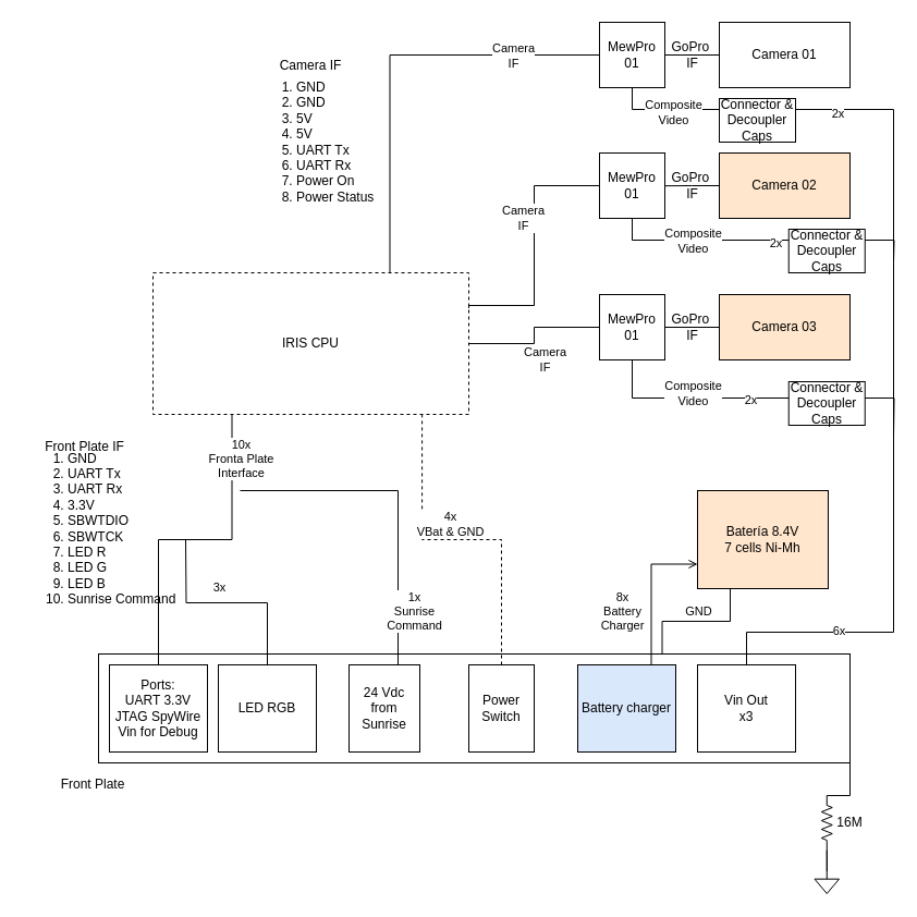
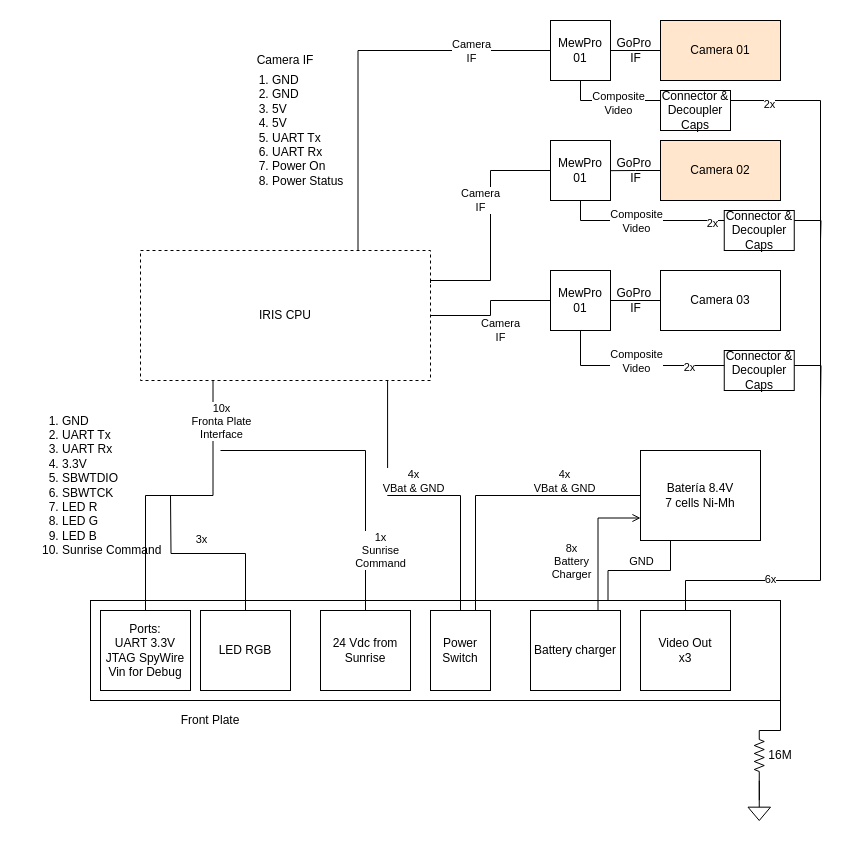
- <mxCell id="5" value="Camera 01" style="rounded=0;whiteSpace=wrap;html=1;" parent="1" vertex="1"><mxGeometry x="660" y="20" width="120" height="60" as="geometry" /></mxCell>
+ <mxCell id="5" value="Camera 01" style="rounded=0;whiteSpace=wrap;html=1;fillColor=#ffe6cc;" parent="1" vertex="1"><mxGeometry x="660" y="20" width="120" height="60" as="geometry" /></mxCell>
- <mxCell id="9" value="Camera 03" style="rounded=0;whiteSpace=wrap;html=1;fillColor=#ffe6cc;" parent="1" vertex="1"><mxGeometry x="660" y="270" width="120" height="60" as="geometry" /></mxCell>
+ <mxCell id="9" value="Camera 03" style="rounded=0;whiteSpace=wrap;html=1;" parent="1" vertex="1"><mxGeometry x="660" y="270" width="120" height="60" as="geometry" /></mxCell>
- <mxCell id="57" value="Front Plate IF" style="text;html=1;strokeColor=none;fillColor=none;align=center;verticalAlign=middle;whiteSpace=wrap;rounded=0;" parent="1" vertex="1"><mxGeometry x="40" y="400" width="75" height="20" as="geometry" /></mxCell>
+ <mxCell id="10" style="edgeStyle=orthogonalEdgeStyle;rounded=0;orthogonalLoop=1;jettySize=auto;html=1;exitX=0;exitY=0.5;exitDx=0;exitDy=0;entryX=0.75;entryY=0;entryDx=0;entryDy=0;endArrow=none;endFill=0;" parent="1" source="14" target="27" edge="1"><mxGeometry relative="1" as="geometry" /></mxCell>
+ <mxCell id="11" value="4x&lt;br&gt;VBat &amp;amp; GND" style="edgeLabel;html=1;align=center;verticalAlign=middle;resizable=0;points=[];" parent="10" vertex="1" connectable="0"><mxGeometry x="-0.32" y="2" relative="1" as="geometry"><mxPoint x="18" y="-17" as="offset" /></mxGeometry></mxCell>
- <mxCell id="14" value="Batería 8.4V&lt;br&gt;7 cells Ni-Mh" style="rounded=0;whiteSpace=wrap;html=1;fillColor=#ffe6cc;" parent="1" vertex="1"><mxGeometry x="640" y="450" width="120" height="90" as="geometry" /></mxCell>
+ <mxCell id="14" value="Batería 8.4V&lt;br&gt;7 cells Ni-Mh" style="rounded=0;whiteSpace=wrap;html=1;" parent="1" vertex="1"><mxGeometry x="640" y="450" width="120" height="90" as="geometry" /></mxCell>
- <mxCell id="24" style="edgeStyle=orthogonalEdgeStyle;rounded=0;orthogonalLoop=1;jettySize=auto;html=1;exitX=0.5;exitY=0;exitDx=0;exitDy=0;entryX=0.852;entryY=1.004;entryDx=0;entryDy=0;entryPerimeter=0;endArrow=none;endFill=0;dashed=1;" parent="1" source="27" target="3" edge="1"><mxGeometry relative="1" as="geometry" /></mxCell>
+ <mxCell id="24" style="edgeStyle=orthogonalEdgeStyle;rounded=0;orthogonalLoop=1;jettySize=auto;html=1;exitX=0.5;exitY=0;exitDx=0;exitDy=0;entryX=0.852;entryY=1.004;entryDx=0;entryDy=0;entryPerimeter=0;endArrow=none;endFill=0;" parent="1" source="27" target="3" edge="1"><mxGeometry relative="1" as="geometry" /></mxCell>
- <mxCell id="30" value="24 Vdc from Sunrise" style="rounded=0;whiteSpace=wrap;html=1;" parent="1" vertex="1"><mxGeometry x="320" y="610" width="65" height="80" as="geometry" /></mxCell>
+ <mxCell id="30" value="24 Vdc from Sunrise" style="rounded=0;whiteSpace=wrap;html=1;" parent="1" vertex="1"><mxGeometry x="320" y="610" width="90" height="80" as="geometry" /></mxCell>
- <mxCell id="23" value="Battery charger" style="rounded=0;whiteSpace=wrap;html=1;fillColor=#dae8fc;" parent="1" vertex="1"><mxGeometry x="530" y="610" width="90" height="80" as="geometry" /></mxCell>
+ <mxCell id="23" value="Battery charger" style="rounded=0;whiteSpace=wrap;html=1;" parent="1" vertex="1"><mxGeometry x="530" y="610" width="90" height="80" as="geometry" /></mxCell>
- <mxCell id="46" value="Vin Out&lt;br&gt;x3" style="rounded=0;whiteSpace=wrap;html=1;" parent="1" vertex="1"><mxGeometry x="640" y="610" width="90" height="80" as="geometry" /></mxCell>
+ <mxCell id="46" value="Video Out&lt;br&gt;x3" style="rounded=0;whiteSpace=wrap;html=1;" parent="1" vertex="1"><mxGeometry x="640" y="610" width="90" height="80" as="geometry" /></mxCell>
- <mxCell id="28" value="Front Plate" style="text;html=1;strokeColor=none;fillColor=none;align=center;verticalAlign=middle;whiteSpace=wrap;rounded=0;" parent="1" vertex="1"><mxGeometry x="45" y="710" width="80" height="20" as="geometry" /></mxCell>
+ <mxCell id="28" value="Front Plate" style="text;html=1;strokeColor=none;fillColor=none;align=center;verticalAlign=middle;whiteSpace=wrap;rounded=0;" parent="1" vertex="1"><mxGeometry x="170" y="710" width="80" height="20" as="geometry" /></mxCell>
